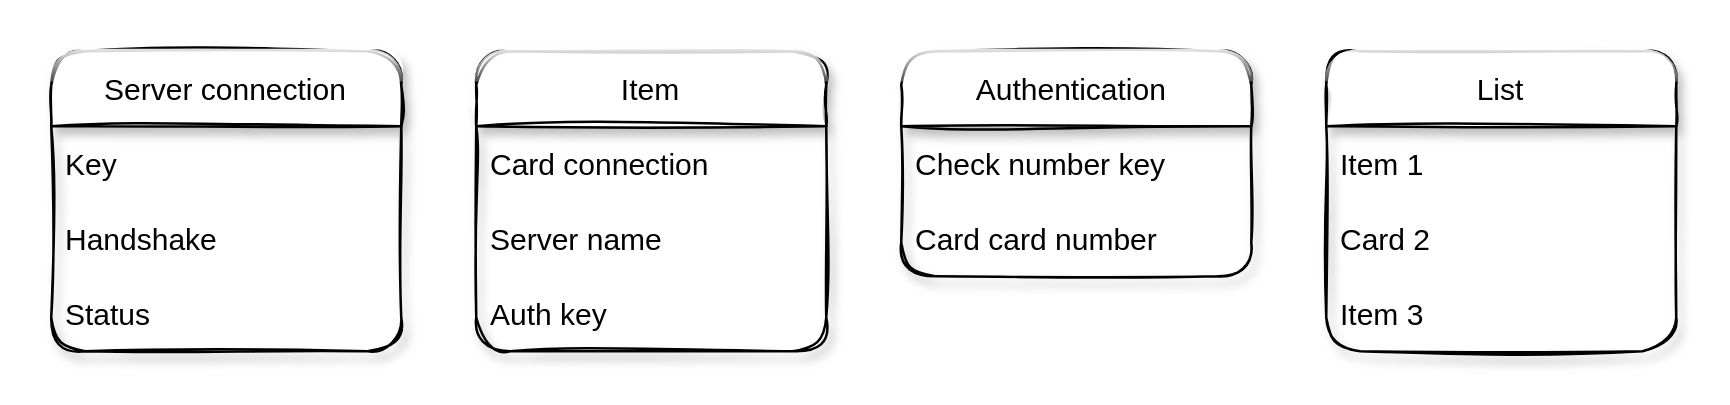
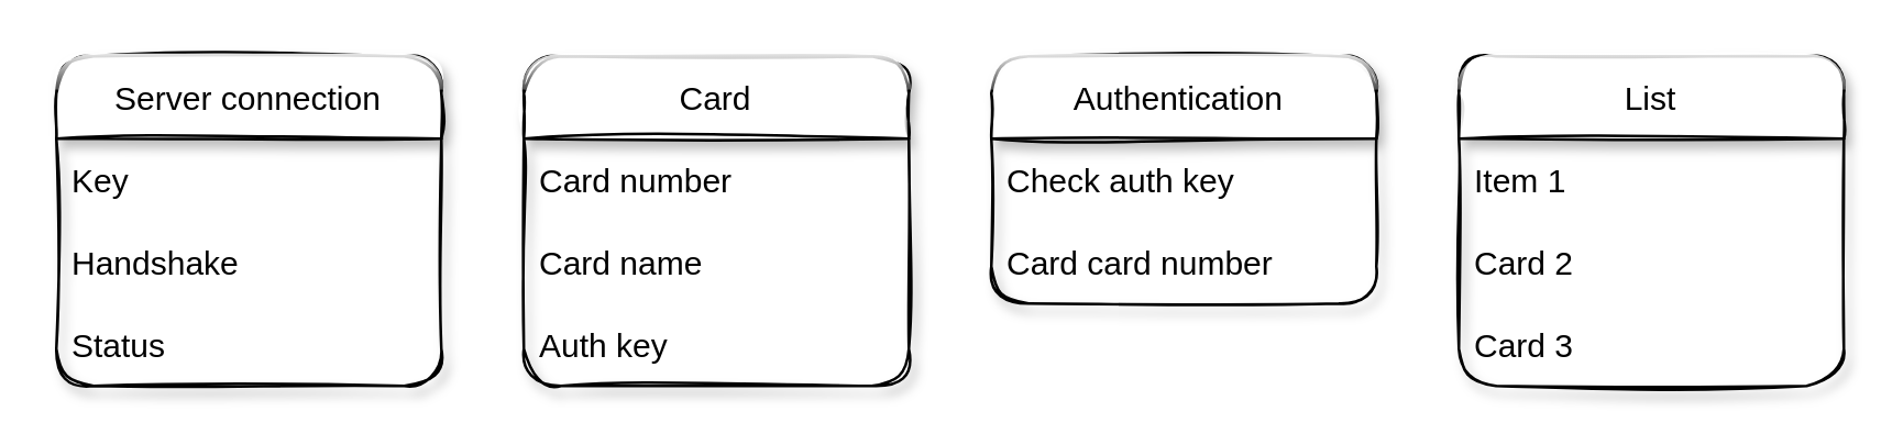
- <mxCell id="2" value="Item" style="swimlane;fontStyle=0;childLayout=stackLayout;horizontal=1;startSize=30;horizontalStack=0;resizeParent=1;resizeParentMax=0;resizeLast=0;collapsible=1;marginBottom=0;rounded=1;shadow=1;glass=1;sketch=1;" vertex="1" parent="1"><mxGeometry x="190" y="20" width="140" height="120" as="geometry" /></mxCell>
+ <mxCell id="2" value="Card" style="swimlane;fontStyle=0;childLayout=stackLayout;horizontal=1;startSize=30;horizontalStack=0;resizeParent=1;resizeParentMax=0;resizeLast=0;collapsible=1;marginBottom=0;rounded=1;shadow=1;glass=1;sketch=1;" vertex="1" parent="1"><mxGeometry x="190" y="20" width="140" height="120" as="geometry" /></mxCell>
- <mxCell id="3" value="Card connection" style="text;strokeColor=none;fillColor=none;align=left;verticalAlign=middle;spacingLeft=4;spacingRight=4;overflow=hidden;points=[[0,0.5],[1,0.5]];portConstraint=eastwest;rotatable=0;rounded=1;shadow=1;glass=1;sketch=1;" vertex="1" parent="2"><mxGeometry y="30" width="140" height="30" as="geometry" /></mxCell>
+ <mxCell id="3" value="Card number" style="text;strokeColor=none;fillColor=none;align=left;verticalAlign=middle;spacingLeft=4;spacingRight=4;overflow=hidden;points=[[0,0.5],[1,0.5]];portConstraint=eastwest;rotatable=0;rounded=1;shadow=1;glass=1;sketch=1;" vertex="1" parent="2"><mxGeometry y="30" width="140" height="30" as="geometry" /></mxCell>
- <mxCell id="7" value="Check number key" style="text;strokeColor=none;fillColor=none;align=left;verticalAlign=middle;spacingLeft=4;spacingRight=4;overflow=hidden;points=[[0,0.5],[1,0.5]];portConstraint=eastwest;rotatable=0;rounded=1;shadow=1;glass=1;sketch=1;" vertex="1" parent="6"><mxGeometry y="30" width="140" height="30" as="geometry" /></mxCell>
+ <mxCell id="7" value="Check auth key" style="text;strokeColor=none;fillColor=none;align=left;verticalAlign=middle;spacingLeft=4;spacingRight=4;overflow=hidden;points=[[0,0.5],[1,0.5]];portConstraint=eastwest;rotatable=0;rounded=1;shadow=1;glass=1;sketch=1;" vertex="1" parent="6"><mxGeometry y="30" width="140" height="30" as="geometry" /></mxCell>
- <mxCell id="4" value="Server name" style="text;strokeColor=none;fillColor=none;align=left;verticalAlign=middle;spacingLeft=4;spacingRight=4;overflow=hidden;points=[[0,0.5],[1,0.5]];portConstraint=eastwest;rotatable=0;rounded=1;shadow=1;glass=1;sketch=1;" vertex="1" parent="2"><mxGeometry y="60" width="140" height="30" as="geometry" /></mxCell>
+ <mxCell id="4" value="Card name" style="text;strokeColor=none;fillColor=none;align=left;verticalAlign=middle;spacingLeft=4;spacingRight=4;overflow=hidden;points=[[0,0.5],[1,0.5]];portConstraint=eastwest;rotatable=0;rounded=1;shadow=1;glass=1;sketch=1;" vertex="1" parent="2"><mxGeometry y="60" width="140" height="30" as="geometry" /></mxCell>
- <mxCell id="16" value="Item 3" style="text;strokeColor=none;fillColor=none;align=left;verticalAlign=middle;spacingLeft=4;spacingRight=4;overflow=hidden;points=[[0,0.5],[1,0.5]];portConstraint=eastwest;rotatable=0;rounded=1;shadow=1;glass=1;sketch=1;" vertex="1" parent="13"><mxGeometry y="90" width="140" height="30" as="geometry" /></mxCell>
+ <mxCell id="16" value="Card 3" style="text;strokeColor=none;fillColor=none;align=left;verticalAlign=middle;spacingLeft=4;spacingRight=4;overflow=hidden;points=[[0,0.5],[1,0.5]];portConstraint=eastwest;rotatable=0;rounded=1;shadow=1;glass=1;sketch=1;" vertex="1" parent="13"><mxGeometry y="90" width="140" height="30" as="geometry" /></mxCell>
